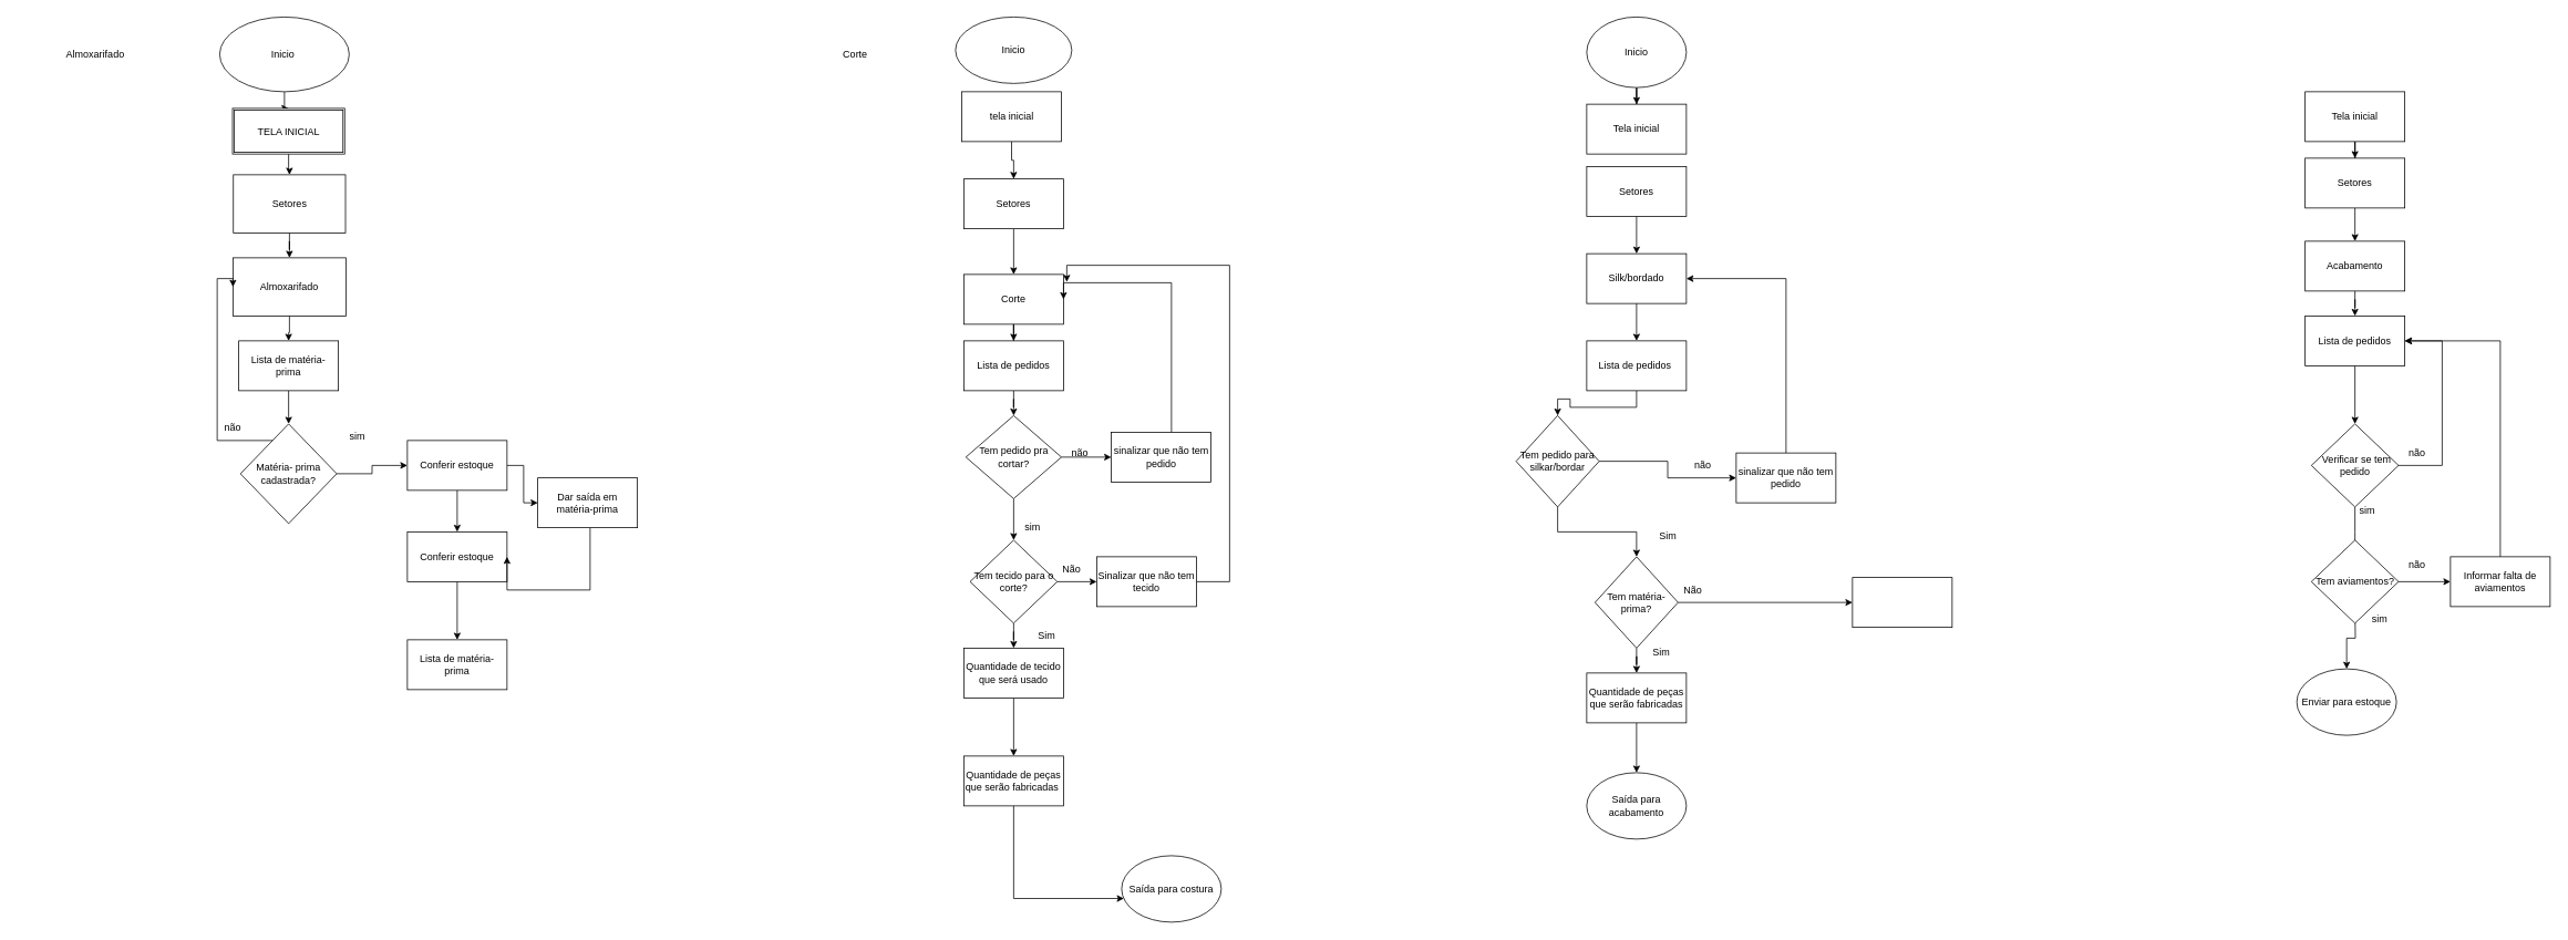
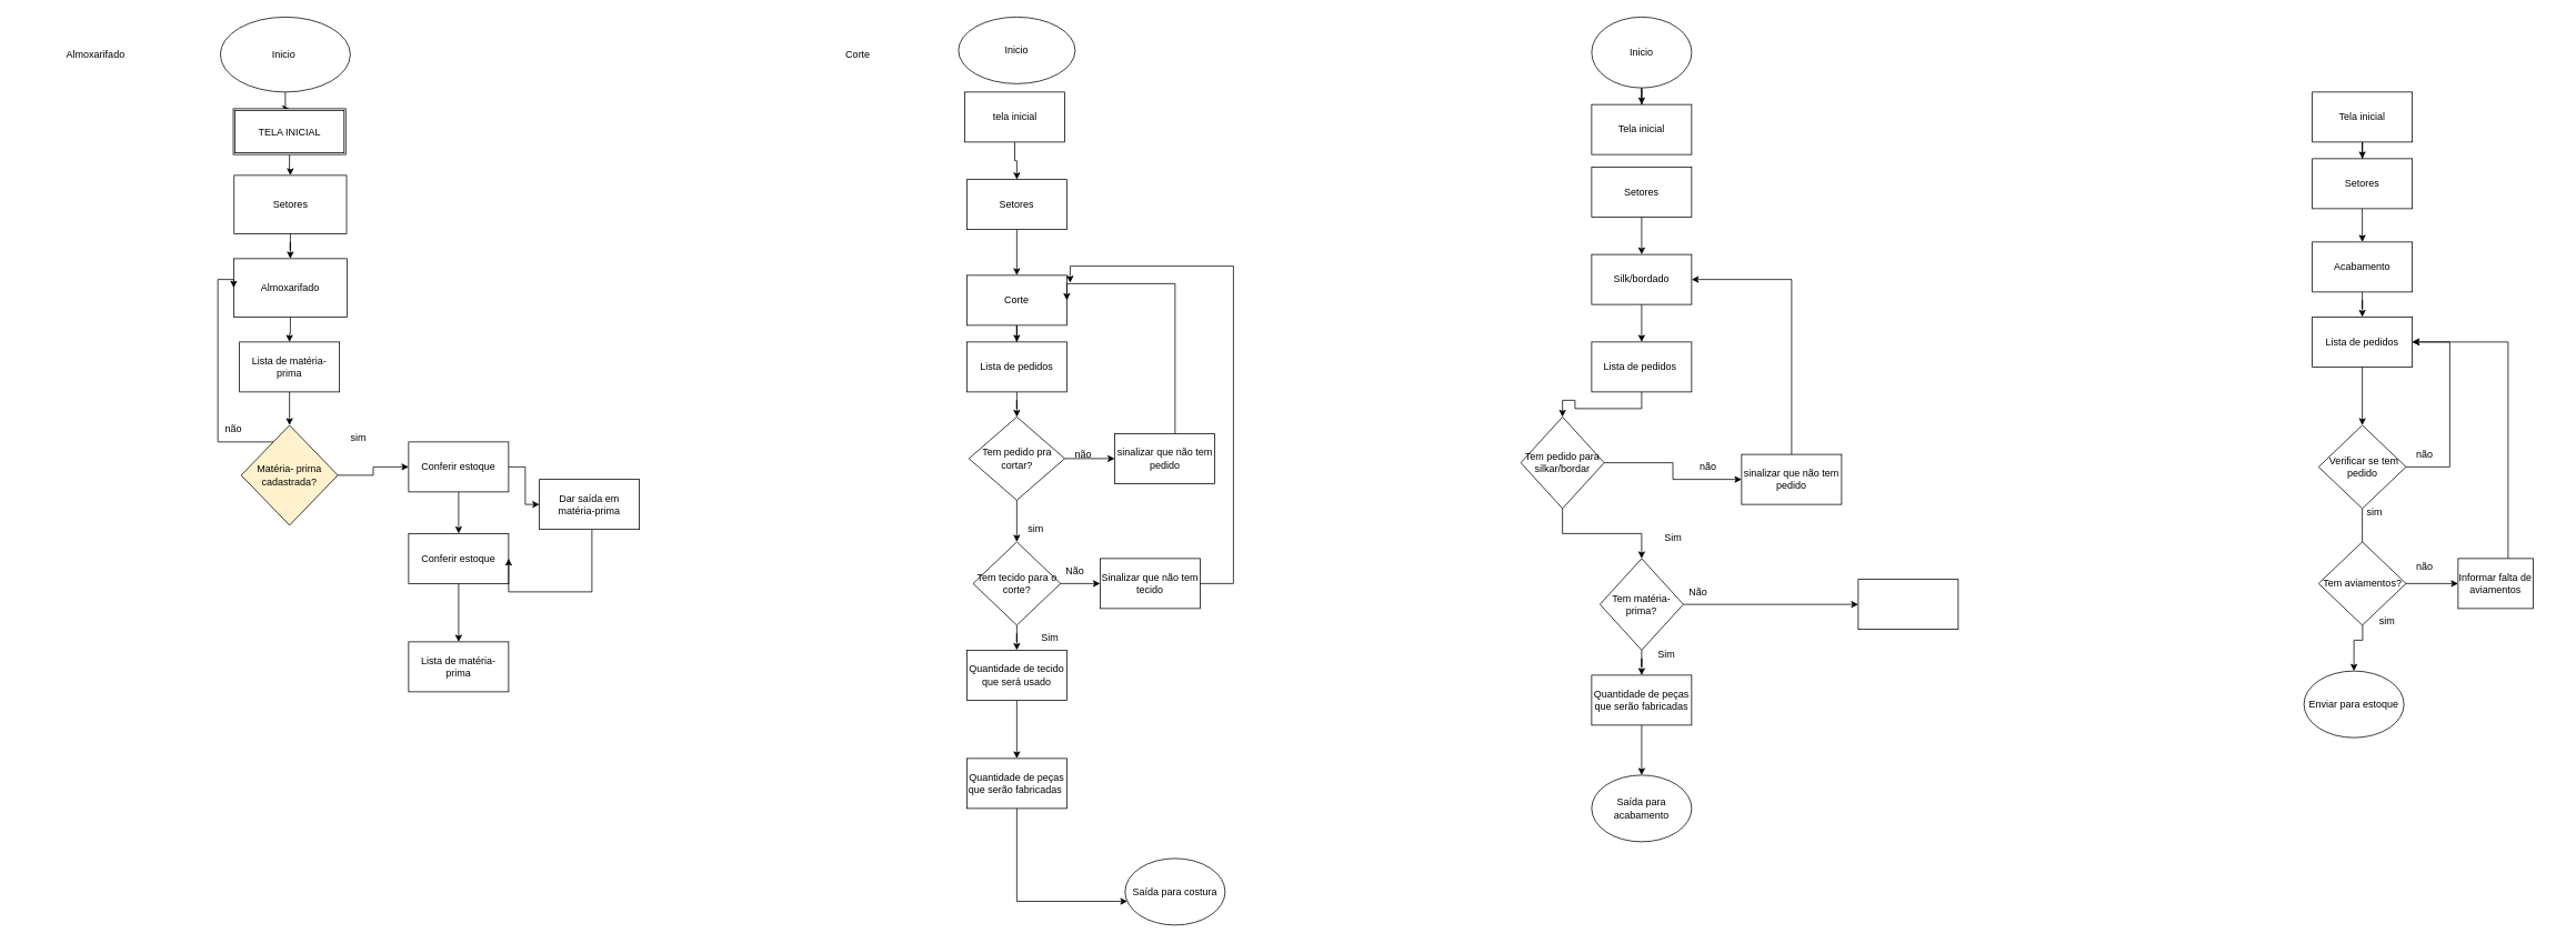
- <mxCell id="10" value="Matéria- prima cadastrada?" style="rhombus;whiteSpace=wrap;html=1;" parent="1" vertex="1"><mxGeometry x="289" y="510" width="116" height="120" as="geometry" /></mxCell>
+ <mxCell id="10" value="Matéria- prima cadastrada?" style="rhombus;whiteSpace=wrap;html=1;fillColor=#fff2cc;" parent="1" vertex="1"><mxGeometry x="289" y="510" width="116" height="120" as="geometry" /></mxCell>
- <mxCell id="77" value="Informar falta de aviamentos" style="whiteSpace=wrap;html=1;" parent="1" vertex="1"><mxGeometry x="2950" y="670" width="120" height="60" as="geometry" /></mxCell>
+ <mxCell id="77" value="Informar falta de aviamentos" style="whiteSpace=wrap;html=1;" parent="1" vertex="1"><mxGeometry x="2950" y="670" width="90" height="60" as="geometry" /></mxCell>
